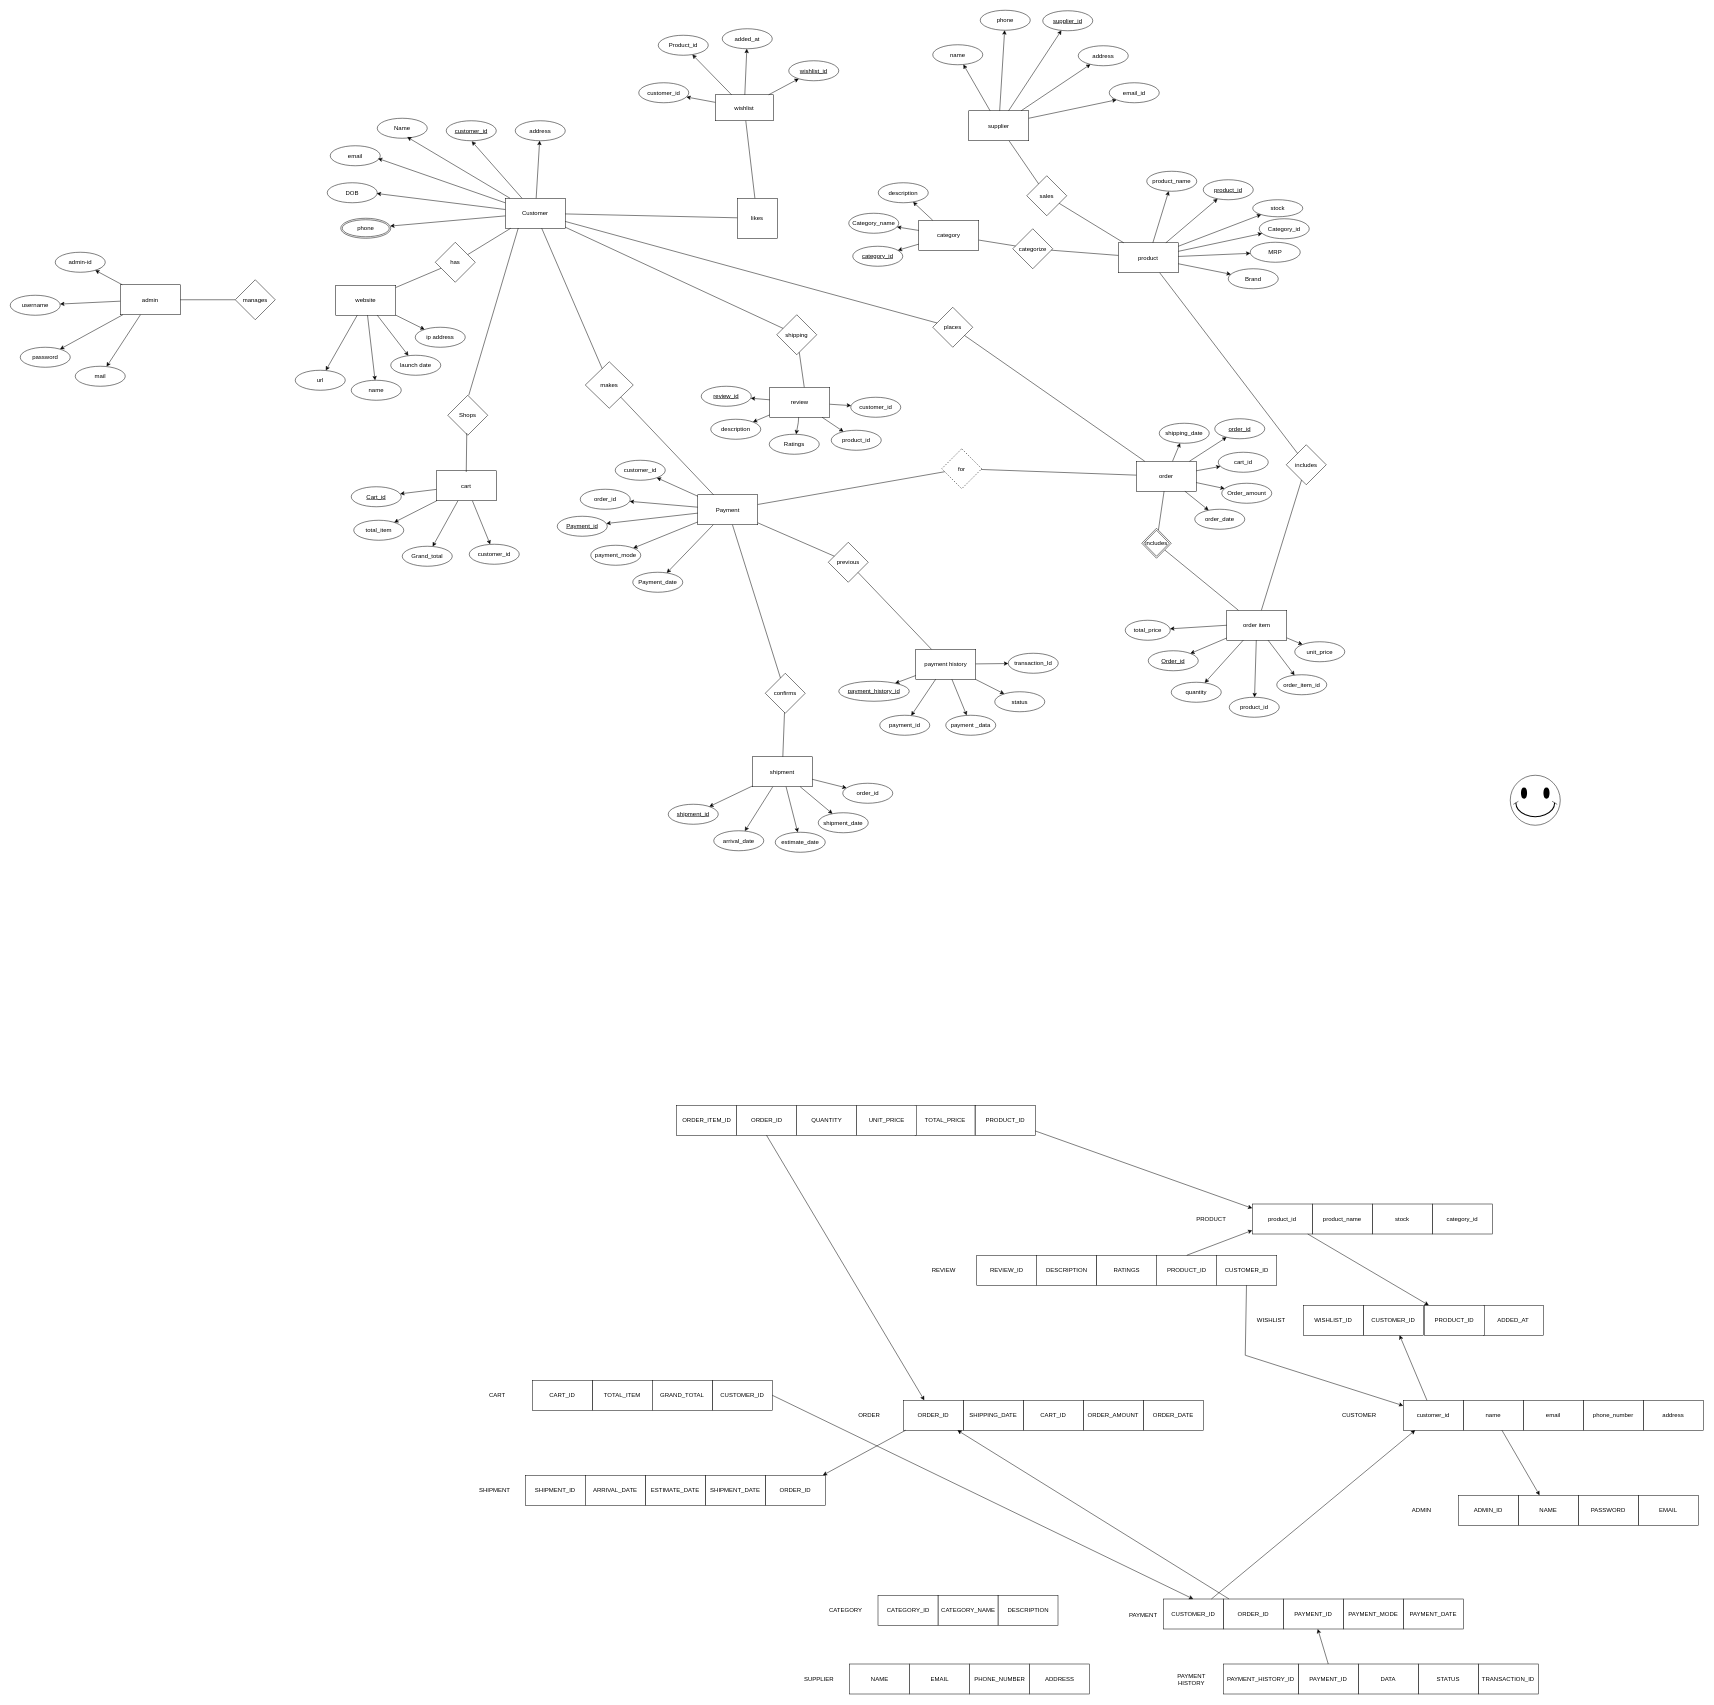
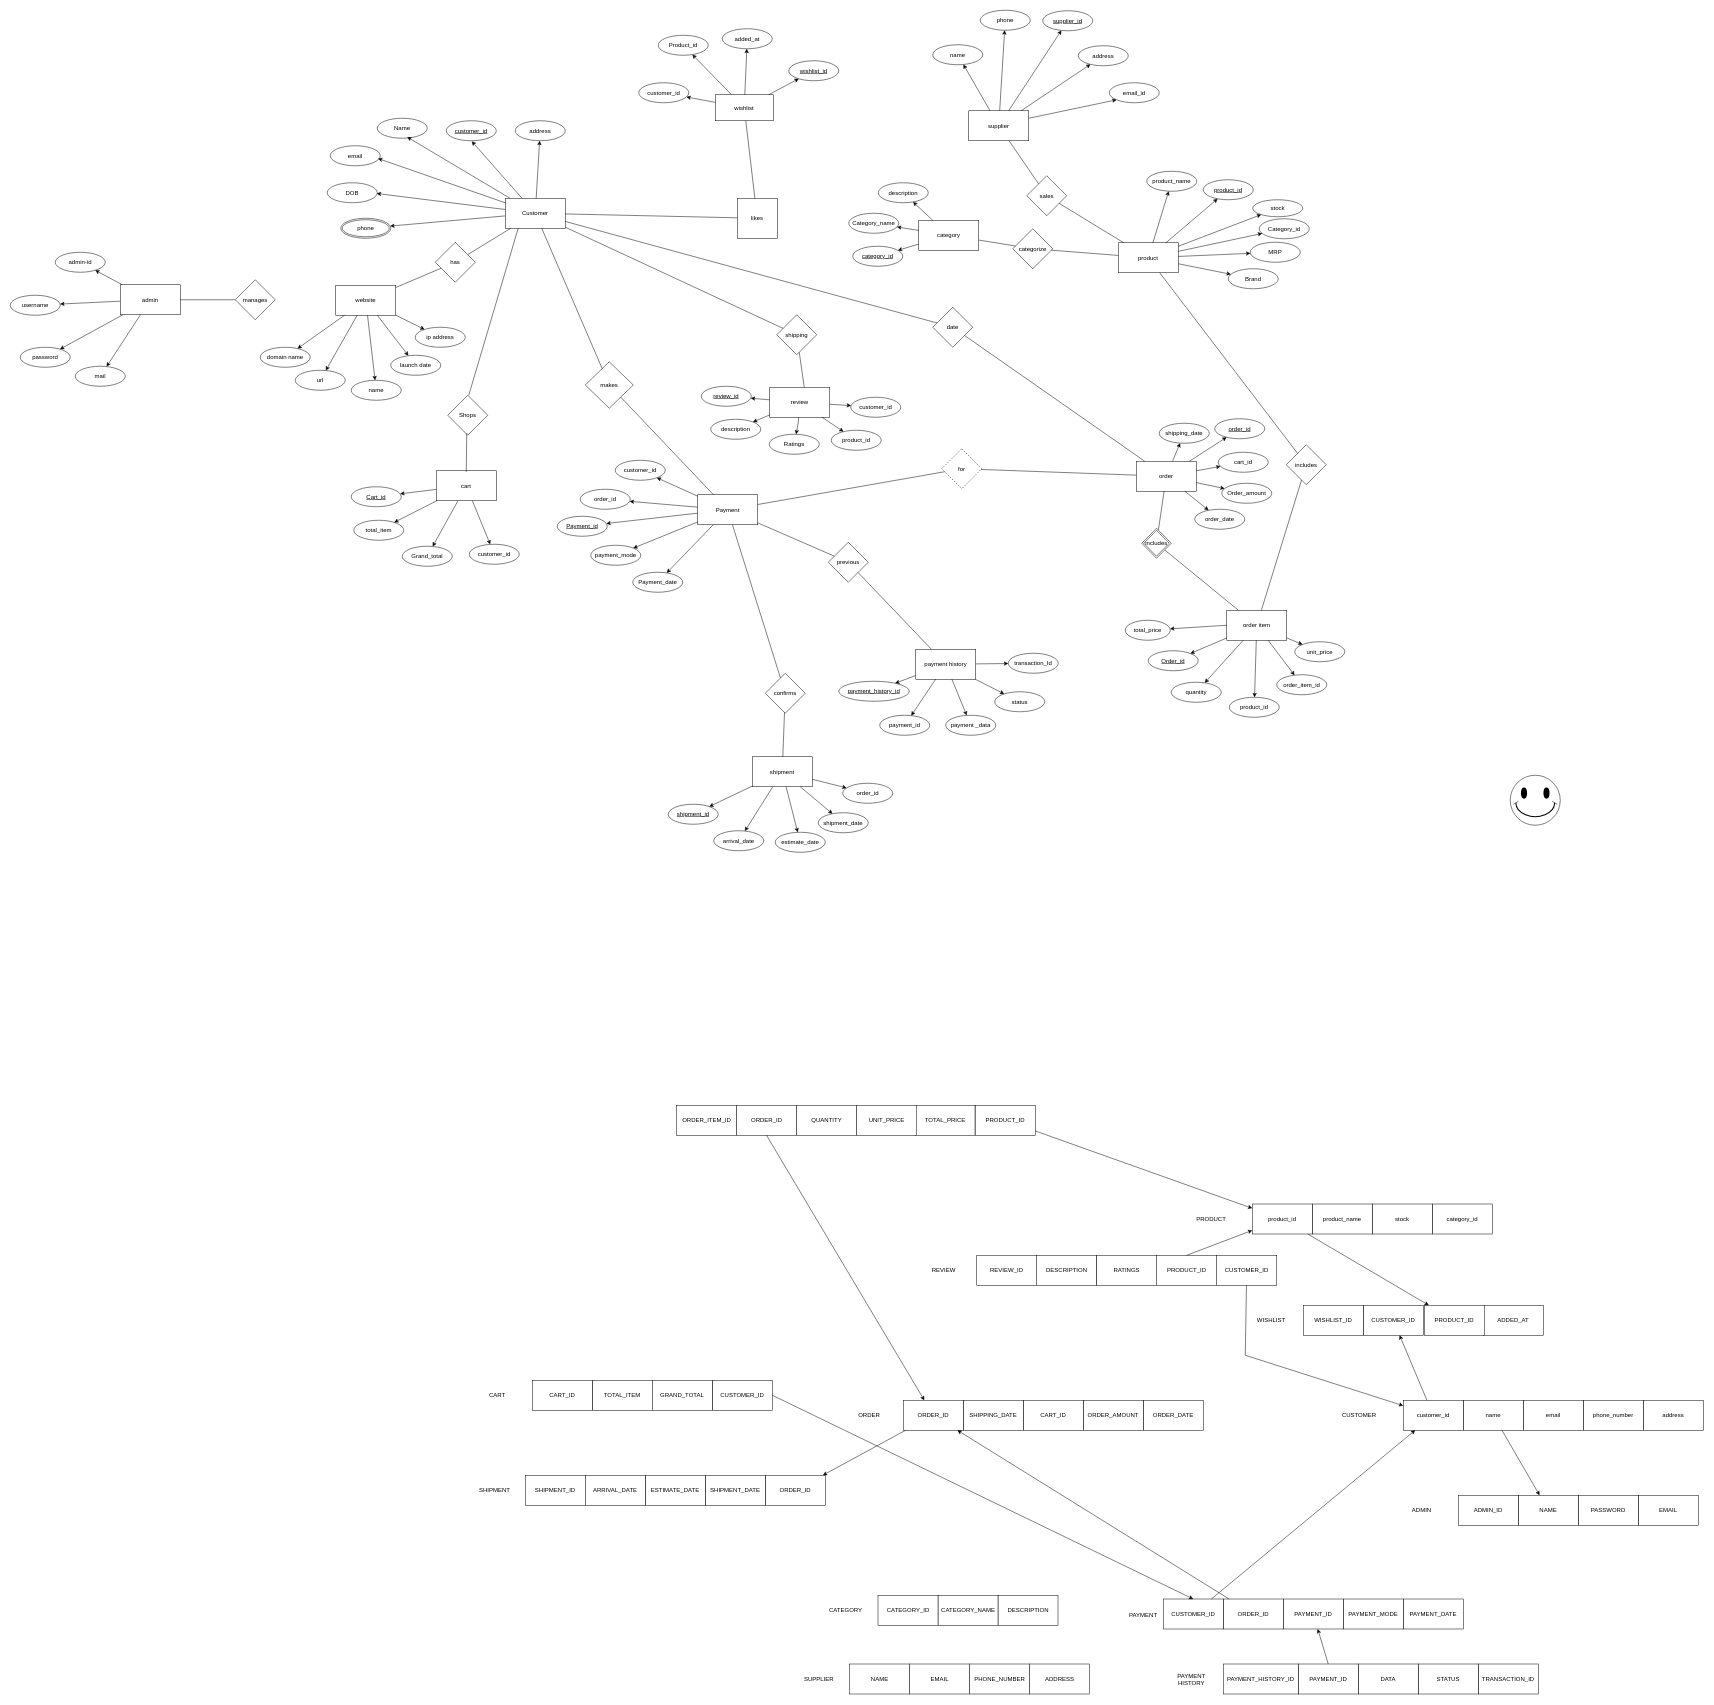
- <mxCell id="6" value="places" style="rhombus;whiteSpace=wrap;html=1;" vertex="1" parent="1"><mxGeometry x="1865" y="614" width="80" height="80" as="geometry" /></mxCell>
+ <mxCell id="6" value="date" style="rhombus;whiteSpace=wrap;html=1;" vertex="1" parent="1"><mxGeometry x="1865" y="614" width="80" height="80" as="geometry" /></mxCell>
+ <mxCell id="177" value="" style="endArrow=classic;html=1;rounded=0;" edge="1" parent="1" source="166" target="174"><mxGeometry width="50" height="50" relative="1" as="geometry"><mxPoint x="840" y="730" as="sourcePoint" /><mxPoint x="890" y="680" as="targetPoint" /></mxGeometry></mxCell>
+ <mxCell id="174" value="domain name" style="ellipse;whiteSpace=wrap;html=1;align=center;" vertex="1" parent="1"><mxGeometry x="520" y="694" width="100" height="40" as="geometry" /></mxCell>
